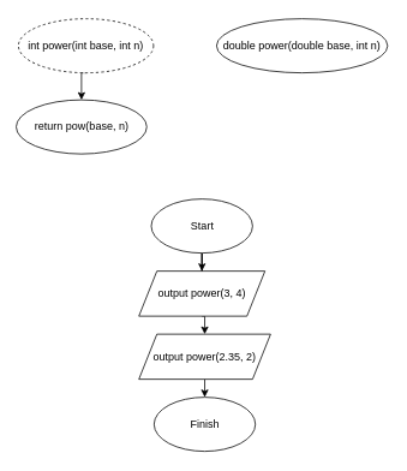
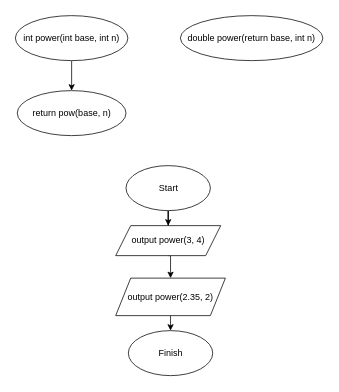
- <mxCell id="3" value="int power(int base, int n)" style="ellipse;whiteSpace=wrap;html=1;dashed=1;" vertex="1" parent="1"><mxGeometry x="20" y="20" width="150" height="60" as="geometry" /></mxCell>
+ <mxCell id="3" value="int power(int base, int n)" style="ellipse;whiteSpace=wrap;html=1;" vertex="1" parent="1"><mxGeometry x="20" y="20" width="150" height="60" as="geometry" /></mxCell>
- <mxCell id="5" value="double power(double base, int n)" style="ellipse;whiteSpace=wrap;html=1;" vertex="1" parent="1"><mxGeometry x="240" y="20" width="190" height="60" as="geometry" /></mxCell>
+ <mxCell id="5" value="double power(return base, int n)" style="ellipse;whiteSpace=wrap;html=1;" vertex="1" parent="1"><mxGeometry x="240" y="20" width="190" height="60" as="geometry" /></mxCell>
- <mxCell id="4" value="return pow(base, n)" style="ellipse;whiteSpace=wrap;html=1;" vertex="1" parent="1"><mxGeometry x="17.5" y="110" width="145" height="60" as="geometry" /></mxCell>
+ <mxCell id="4" value="return pow(base, n)" style="ellipse;whiteSpace=wrap;html=1;" vertex="1" parent="1"><mxGeometry x="22.5" y="120" width="145" height="60" as="geometry" /></mxCell>
- <mxCell id="9" value="output power(3, 4)" style="shape=parallelogram;perimeter=parallelogramPerimeter;whiteSpace=wrap;html=1;fixedSize=1;" vertex="1" parent="1"><mxGeometry x="153.75" y="300" width="140" height="50" as="geometry" /></mxCell>
+ <mxCell id="9" value="output power(3, 4)" style="shape=parallelogram;perimeter=parallelogramPerimeter;whiteSpace=wrap;html=1;fixedSize=1;" vertex="1" parent="1"><mxGeometry x="153.75" y="300" width="140" height="40" as="geometry" /></mxCell>
